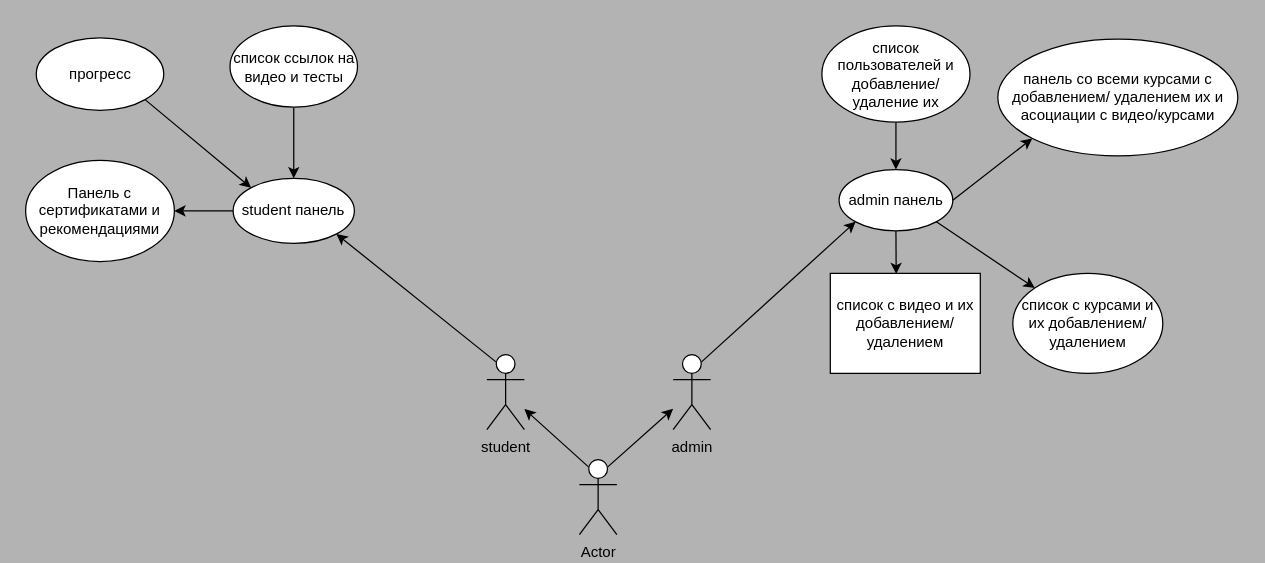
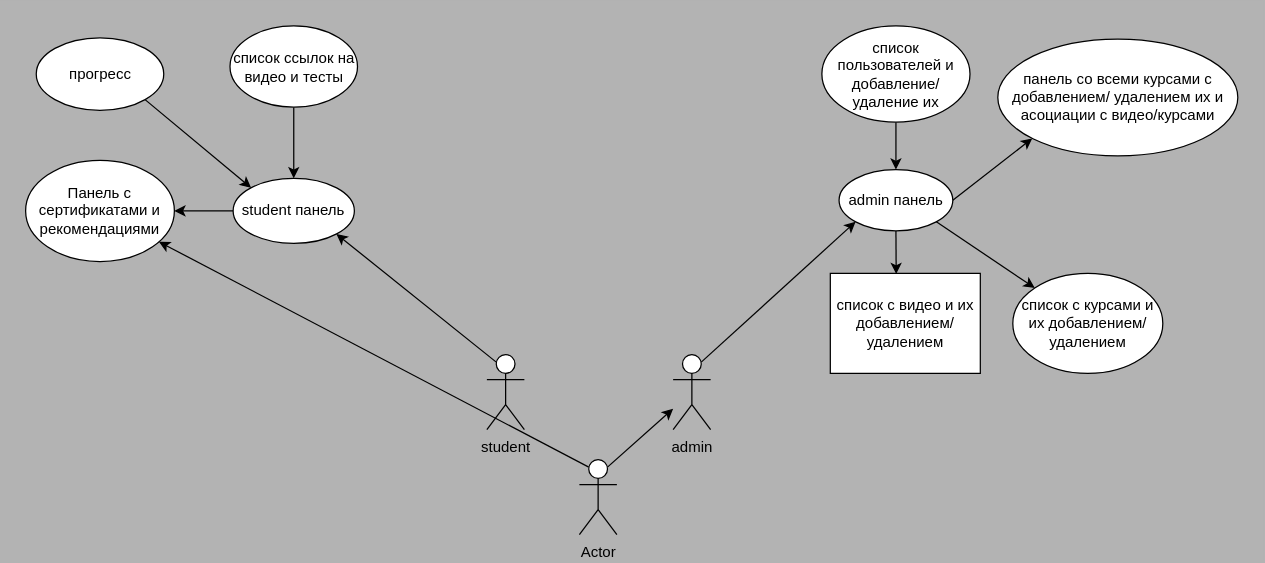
- <mxCell id="3" style="rounded=0;orthogonalLoop=1;jettySize=auto;html=1;exitX=0.25;exitY=0.1;exitDx=0;exitDy=0;exitPerimeter=0;" edge="1" parent="1" source="4" target="8"><mxGeometry relative="1" as="geometry" /></mxCell>
+ <mxCell id="3" style="rounded=0;orthogonalLoop=1;jettySize=auto;html=1;exitX=0.25;exitY=0.1;exitDx=0;exitDy=0;exitPerimeter=0;" edge="1" parent="1" source="4" target="11"><mxGeometry relative="1" as="geometry" /></mxCell>
